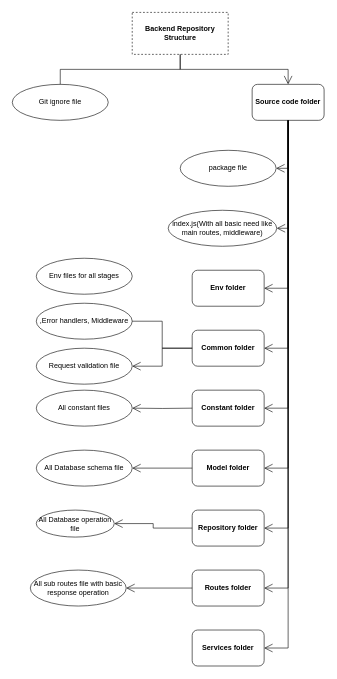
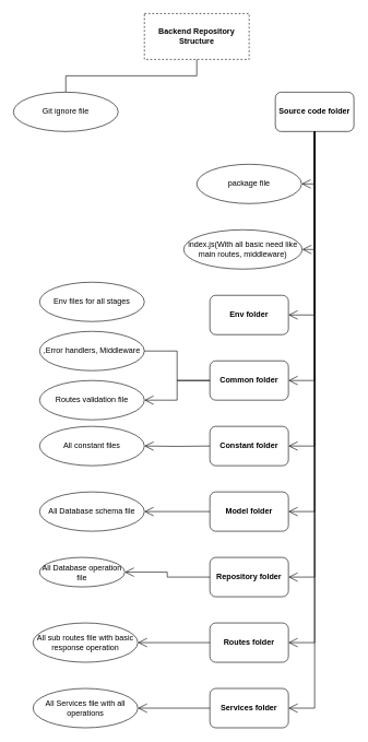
- <mxCell id="22" value="" style="endArrow=open;endFill=1;endSize=12;html=1;rounded=0;edgeStyle=orthogonalEdgeStyle;exitX=0.5;exitY=1;exitDx=0;exitDy=0;entryX=0.5;entryY=0;entryDx=0;entryDy=0;" edge="1" parent="1" source="2" target="3"><mxGeometry width="160" relative="1" as="geometry"><mxPoint x="250" y="310" as="sourcePoint" /><mxPoint x="370" y="640" as="targetPoint" /></mxGeometry></mxCell>
- <mxCell id="16" value="Request validation file" style="ellipse;whiteSpace=wrap;html=1;" vertex="1" parent="1"><mxGeometry x="60" y="580" width="160" height="60" as="geometry" /></mxCell>
+ <mxCell id="16" value="Routes validation file" style="ellipse;whiteSpace=wrap;html=1;" vertex="1" parent="1"><mxGeometry x="60" y="580" width="160" height="60" as="geometry" /></mxCell>
+ <mxCell id="21" value="All Services file with all operations" style="ellipse;whiteSpace=wrap;html=1;" vertex="1" parent="1"><mxGeometry x="50" y="1050" width="160" height="60" as="geometry" /></mxCell>
+ <mxCell id="39" value="" style="endArrow=open;endFill=1;endSize=12;html=1;rounded=0;edgeStyle=orthogonalEdgeStyle;entryX=1;entryY=0.5;entryDx=0;entryDy=0;exitX=0;exitY=0.5;exitDx=0;exitDy=0;" edge="1" parent="1" source="13" target="21"><mxGeometry width="160" relative="1" as="geometry"><mxPoint x="330" y="990" as="sourcePoint" /><mxPoint x="220" y="990" as="targetPoint" /></mxGeometry></mxCell>
